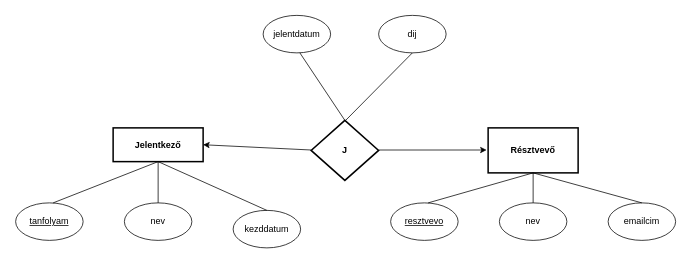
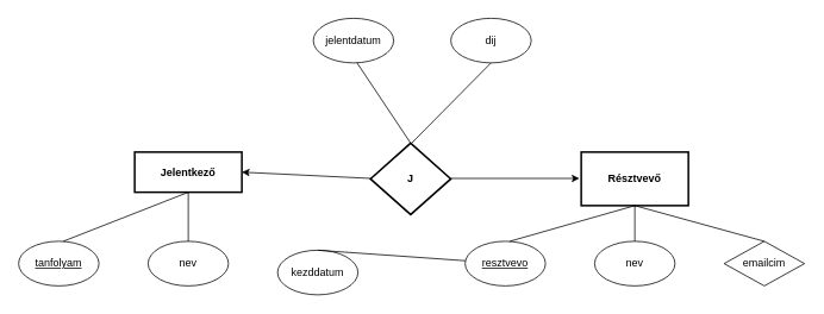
- <mxCell id="9" value="" style="endArrow=none;html=1;rounded=0;entryX=0.5;entryY=1;entryDx=0;entryDy=0;exitX=0.5;exitY=0;exitDx=0;exitDy=0;" edge="1" parent="1" source="6" target="3"><mxGeometry width="50" height="50" relative="1" as="geometry"><mxPoint x="300" y="250" as="sourcePoint" /><mxPoint x="440" y="210" as="targetPoint" /></mxGeometry></mxCell>
+ <mxCell id="9" value="" style="endArrow=none;html=1;rounded=0;exitX=0.5;exitY=0;exitDx=0;exitDy=0;" edge="1" parent="1" source="6" target="11"><mxGeometry width="50" height="50" relative="1" as="geometry"><mxPoint x="300" y="250" as="sourcePoint" /><mxPoint x="440" y="210" as="targetPoint" /></mxGeometry></mxCell>
- <mxCell id="12" value="emailcim" style="ellipse;whiteSpace=wrap;html=1;" vertex="1" parent="1"><mxGeometry x="810" y="270" width="90" height="50" as="geometry" /></mxCell>
+ <mxCell id="12" value="emailcim" style="rhombus;whiteSpace=wrap;html=1;" vertex="1" parent="1"><mxGeometry x="810" y="270" width="90" height="50" as="geometry" /></mxCell>
